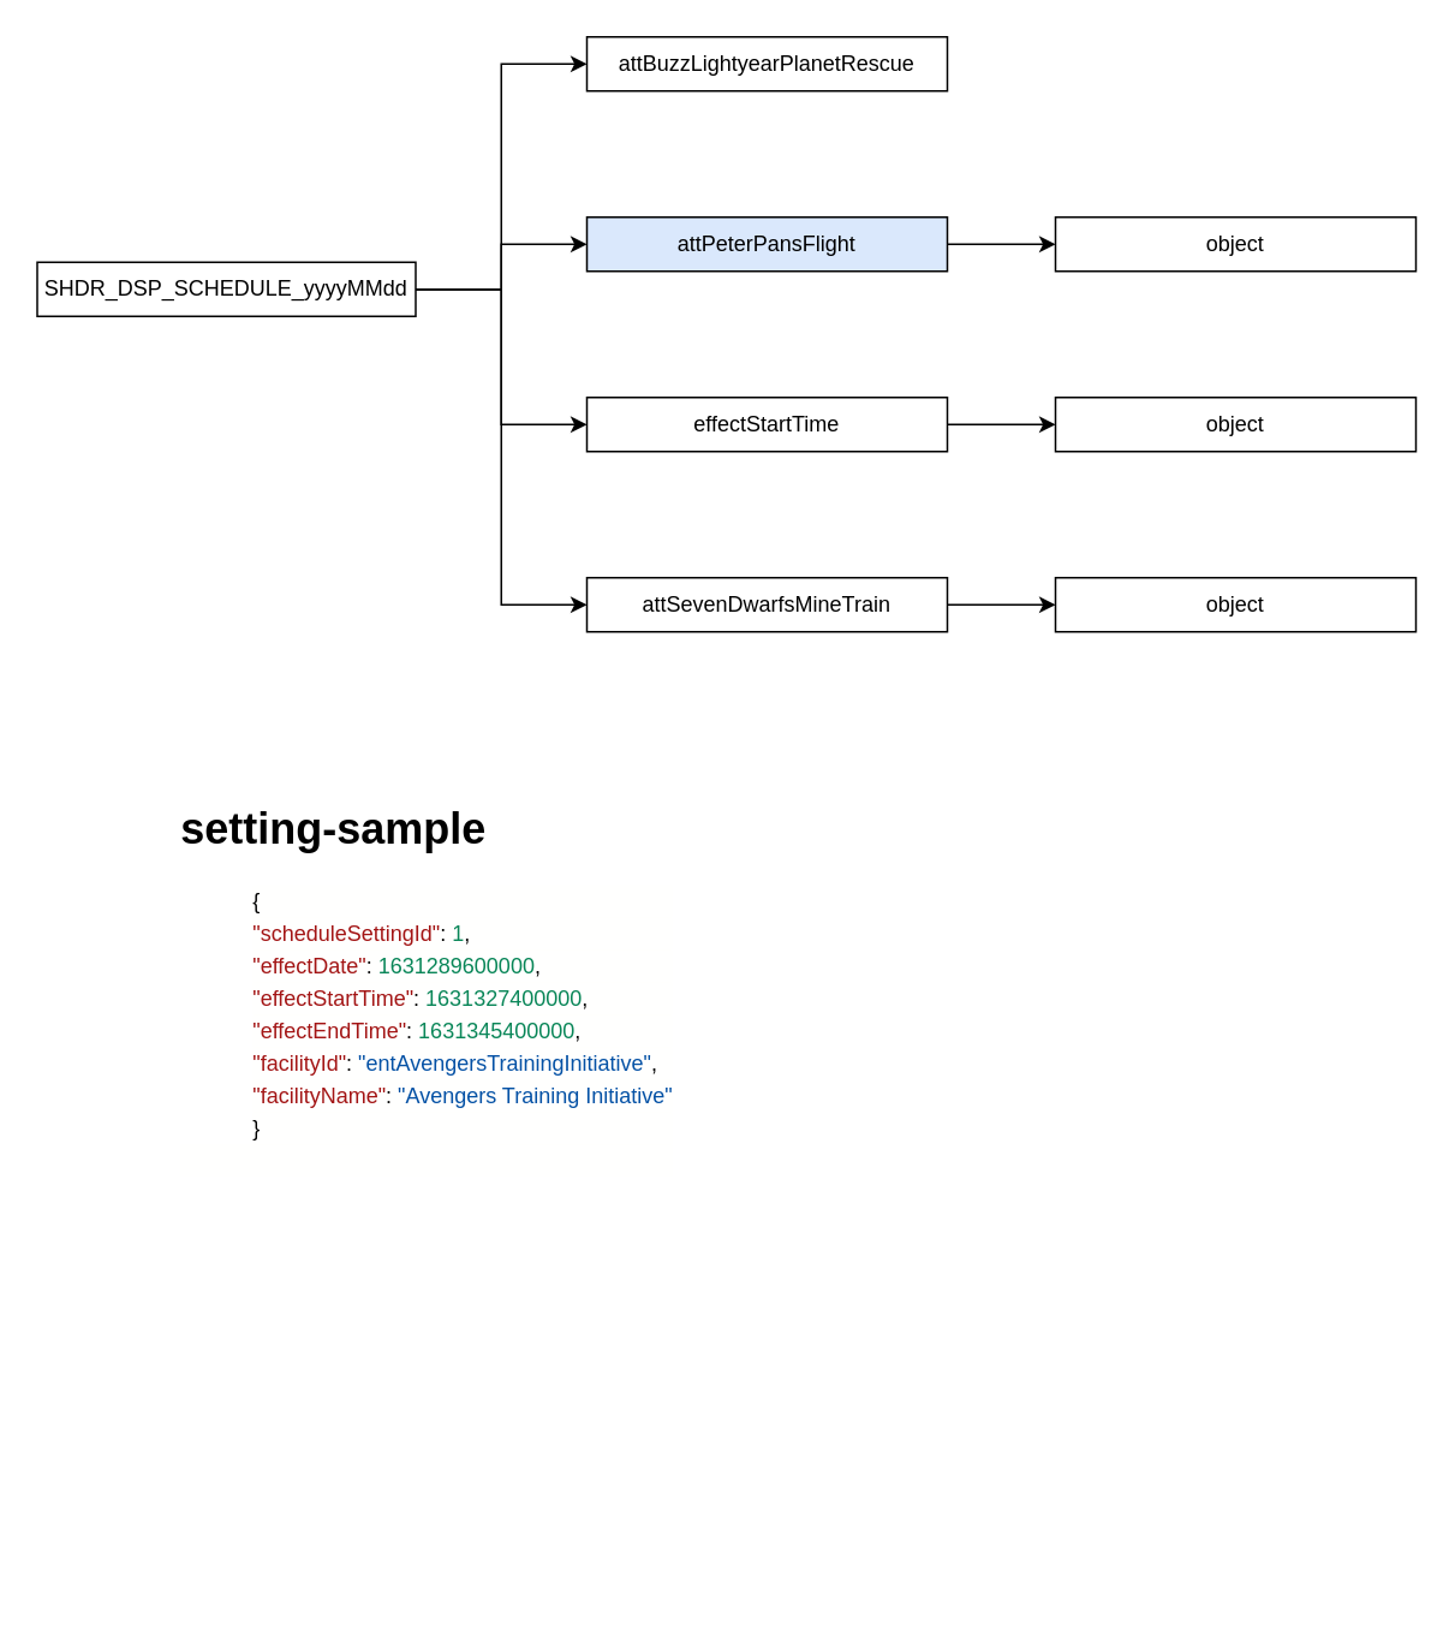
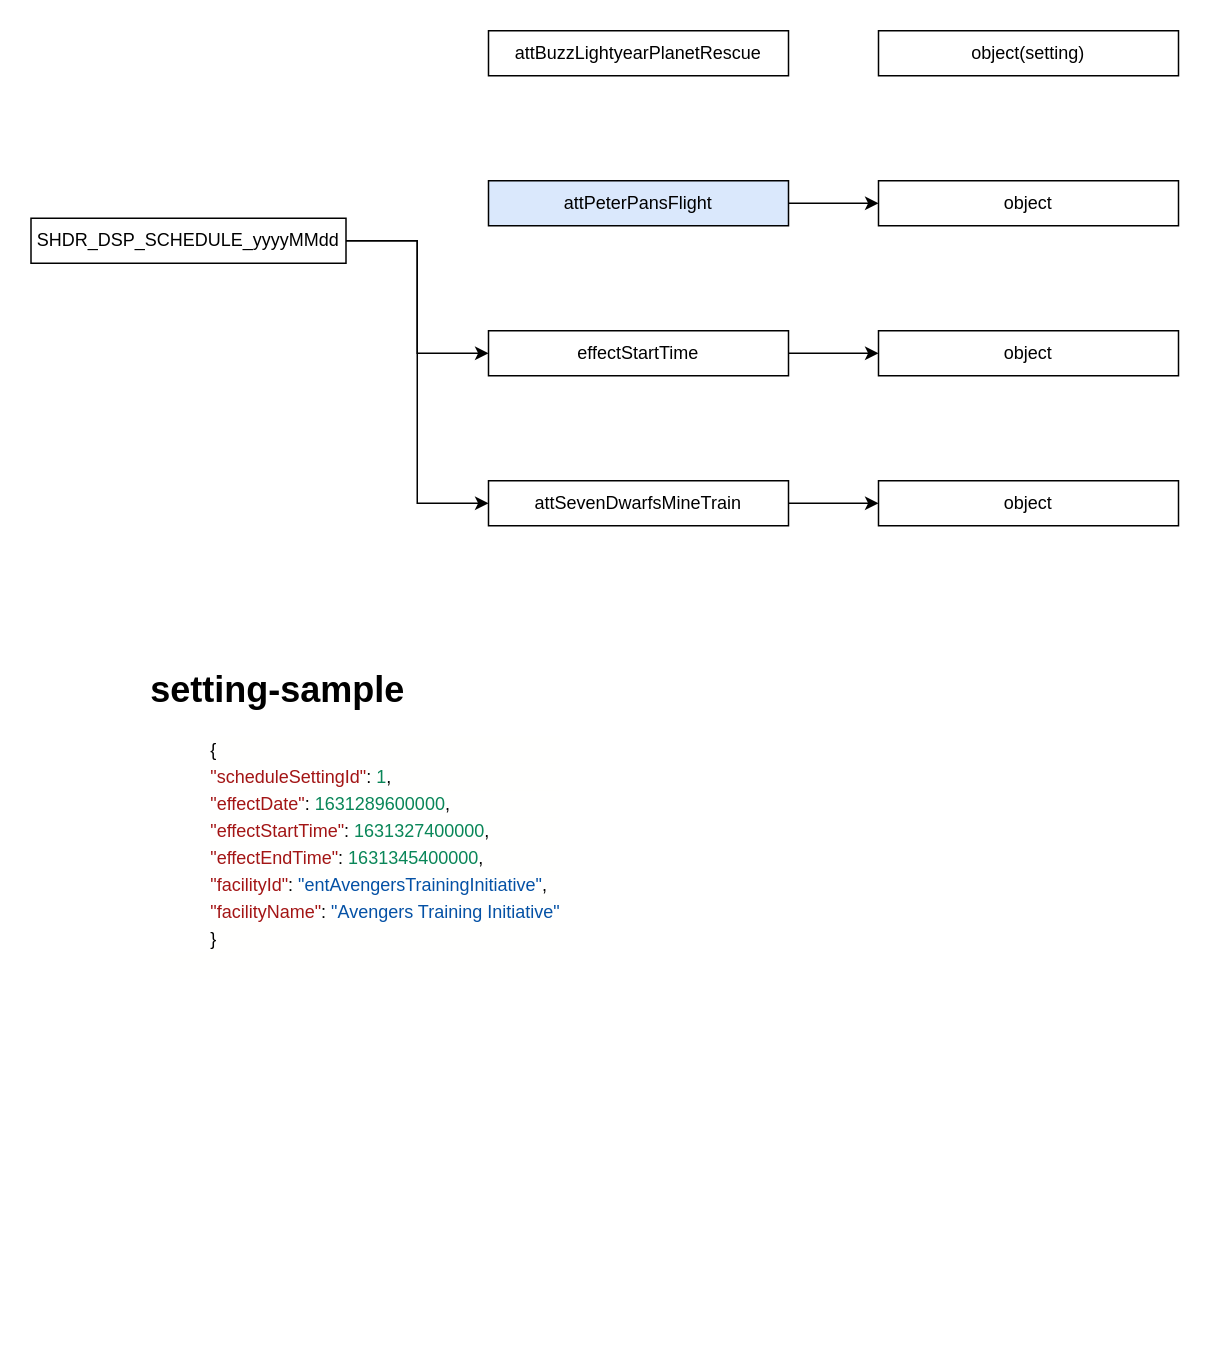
+ <mxCell id="15" value="object(setting)" style="rounded=0;whiteSpace=wrap;html=1;" vertex="1" parent="1"><mxGeometry x="585" y="20" width="200" height="30" as="geometry" /></mxCell>
- <mxCell id="2" style="edgeStyle=orthogonalEdgeStyle;rounded=0;orthogonalLoop=1;jettySize=auto;html=1;exitX=1;exitY=0.5;exitDx=0;exitDy=0;entryX=0;entryY=0.5;entryDx=0;entryDy=0;" edge="1" parent="1" source="6" target="7"><mxGeometry relative="1" as="geometry" /></mxCell>
- <mxCell id="3" style="edgeStyle=orthogonalEdgeStyle;rounded=0;orthogonalLoop=1;jettySize=auto;html=1;exitX=1;exitY=0.5;exitDx=0;exitDy=0;entryX=0;entryY=0.5;entryDx=0;entryDy=0;" edge="1" parent="1" source="6" target="14"><mxGeometry relative="1" as="geometry" /></mxCell>
